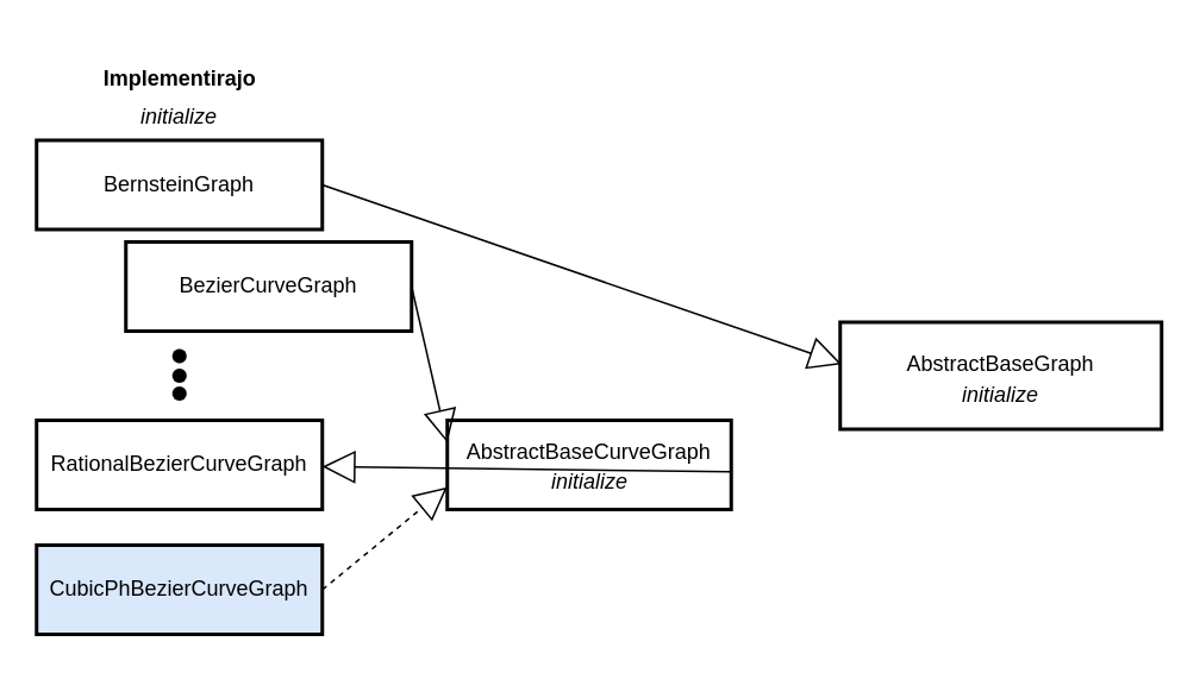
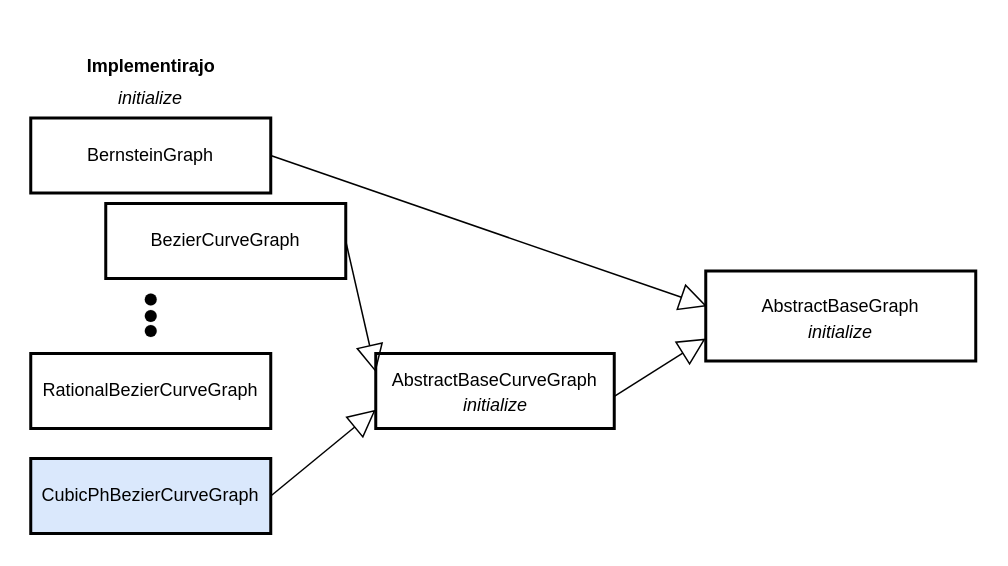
- <mxCell id="6" value="" style="endArrow=block;endSize=16;endFill=0;html=1;rounded=0;exitX=0.997;exitY=0.577;exitDx=0;exitDy=0;exitPerimeter=0;" edge="1" parent="1" source="4" target="8"><mxGeometry width="160" relative="1" as="geometry"><mxPoint x="371" y="240" as="sourcePoint" /><mxPoint x="470" y="215" as="targetPoint" /></mxGeometry></mxCell>
+ <mxCell id="6" value="" style="endArrow=block;endSize=16;endFill=0;html=1;rounded=0;entryX=0;entryY=0.75;entryDx=0;entryDy=0;exitX=0.997;exitY=0.577;exitDx=0;exitDy=0;exitPerimeter=0;" edge="1" parent="1" source="4" target="3"><mxGeometry width="160" relative="1" as="geometry"><mxPoint x="371" y="240" as="sourcePoint" /><mxPoint x="470" y="215" as="targetPoint" /></mxGeometry></mxCell>
- <mxCell id="11" value="" style="endArrow=block;endSize=16;endFill=0;html=1;rounded=0;entryX=0;entryY=0.75;entryDx=0;entryDy=0;exitX=1;exitY=0.5;exitDx=0;exitDy=0;dashed=1;" edge="1" parent="1" source="9" target="4"><mxGeometry width="160" relative="1" as="geometry"><mxPoint x="80" y="312" as="sourcePoint" /><mxPoint x="150.52" y="247" as="targetPoint" /></mxGeometry></mxCell>
+ <mxCell id="11" value="" style="endArrow=block;endSize=16;endFill=0;html=1;rounded=0;entryX=0;entryY=0.75;entryDx=0;entryDy=0;exitX=1;exitY=0.5;exitDx=0;exitDy=0;" edge="1" parent="1" source="9" target="4"><mxGeometry width="160" relative="1" as="geometry"><mxPoint x="80" y="312" as="sourcePoint" /><mxPoint x="150.52" y="247" as="targetPoint" /></mxGeometry></mxCell>
